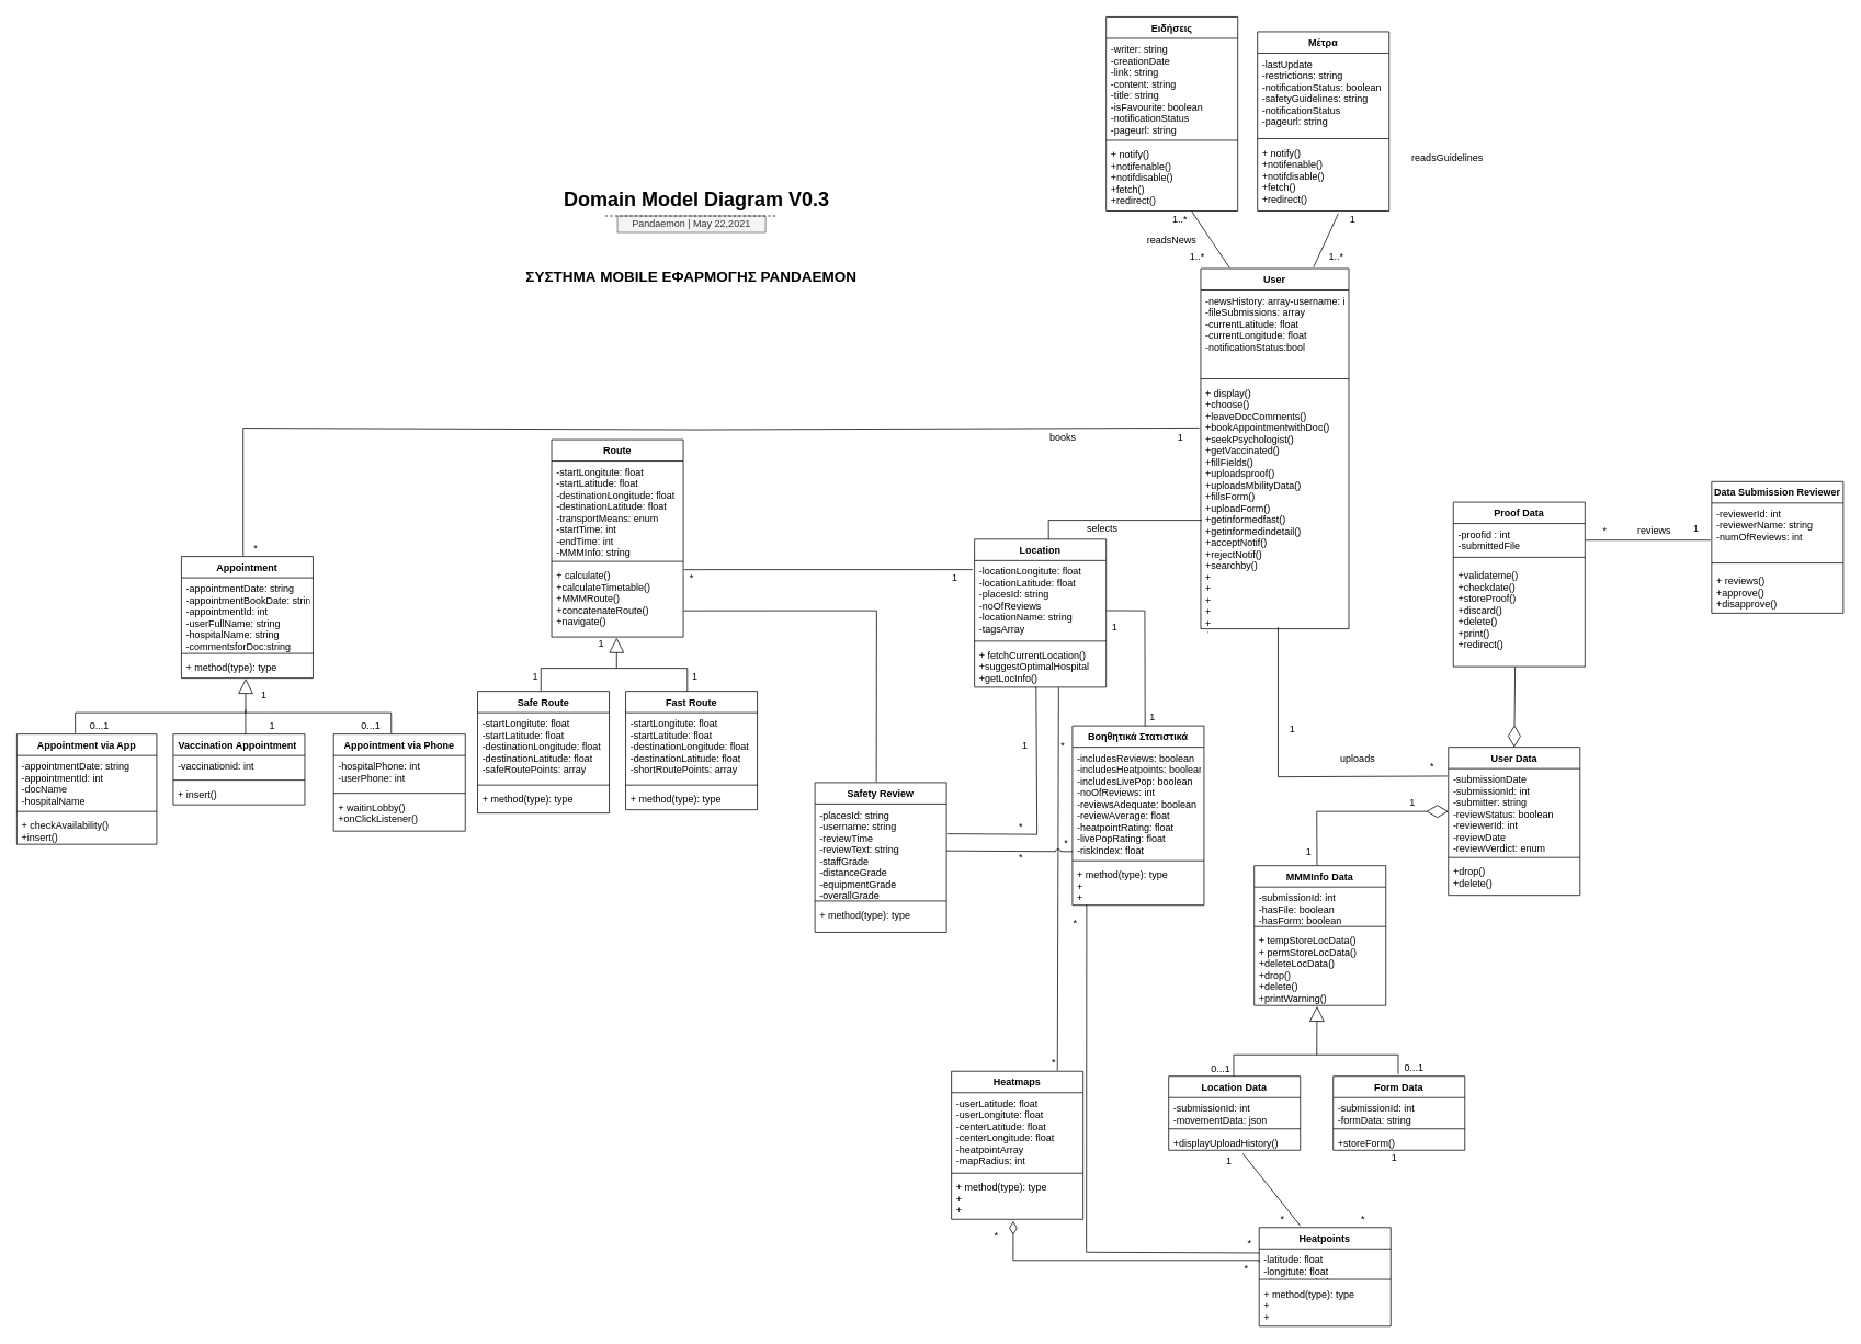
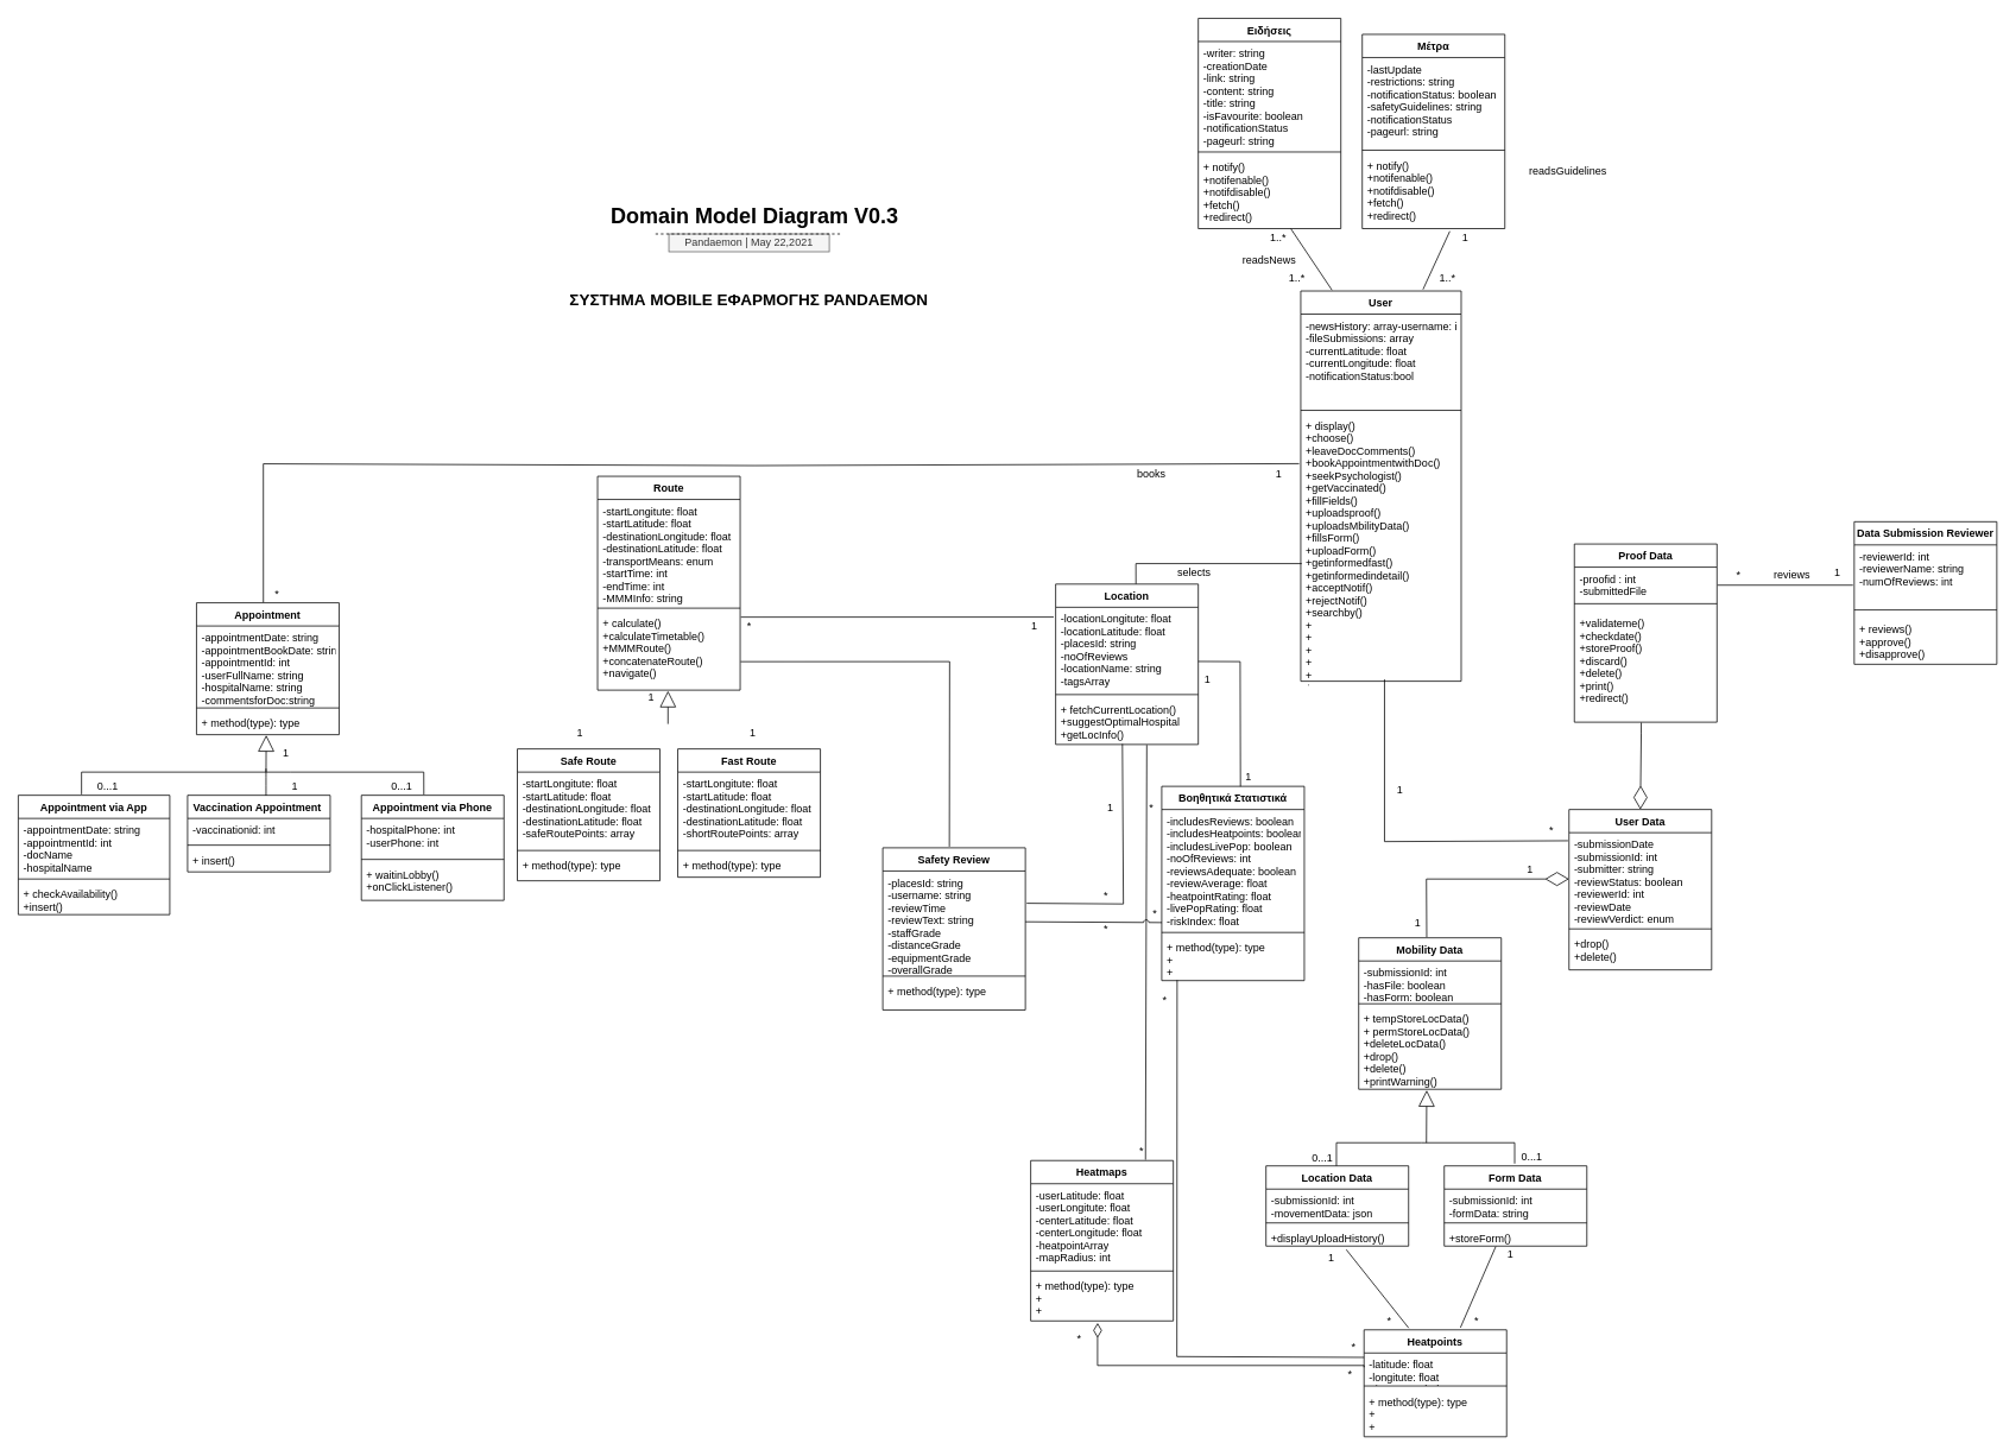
- <mxCell id="18" value="" style="endArrow=none;html=1;entryX=0.469;entryY=0.012;entryDx=0;entryDy=0;rounded=0;entryPerimeter=0;exitX=0.481;exitY=-0.005;exitDx=0;exitDy=0;exitPerimeter=0;" parent="1" source="102" target="106" edge="1"><mxGeometry width="50" height="50" relative="1" as="geometry"><mxPoint x="657" y="832" as="sourcePoint" /><mxPoint x="842" y="812" as="targetPoint" /><Array as="points"><mxPoint x="657" y="812" /><mxPoint x="750" y="812" /><mxPoint x="835" y="812" /></Array></mxGeometry></mxCell>
- <mxCell id="31" value="uploads" style="text;html=1;strokeColor=none;fillColor=none;align=center;verticalAlign=middle;whiteSpace=wrap;rounded=0;" parent="1" vertex="1"><mxGeometry x="1630" y="912" width="40" height="20" as="geometry" /></mxCell>
- <mxCell id="135" value="MMMInfo Data" style="swimlane;fontStyle=1;align=center;verticalAlign=top;childLayout=stackLayout;horizontal=1;startSize=26;horizontalStack=0;resizeParent=1;resizeParentMax=0;resizeLast=0;collapsible=1;marginBottom=0;strokeColor=#000000;" vertex="1" parent="1"><mxGeometry x="1524" y="1052" width="160" height="170" as="geometry" /></mxCell>
+ <mxCell id="135" value="Mobility Data" style="swimlane;fontStyle=1;align=center;verticalAlign=top;childLayout=stackLayout;horizontal=1;startSize=26;horizontalStack=0;resizeParent=1;resizeParentMax=0;resizeLast=0;collapsible=1;marginBottom=0;strokeColor=#000000;" vertex="1" parent="1"><mxGeometry x="1524" y="1052" width="160" height="170" as="geometry" /></mxCell>
+ <mxCell id="22" value="" style="endArrow=none;html=1;entryX=0.361;entryY=1.025;entryDx=0;entryDy=0;entryPerimeter=0;exitX=0.676;exitY=-0.021;exitDx=0;exitDy=0;exitPerimeter=0;" parent="1" source="147" target="142" edge="1"><mxGeometry width="50" height="50" relative="1" as="geometry"><mxPoint x="1638" y="1492" as="sourcePoint" /><mxPoint x="1680" y="1412" as="targetPoint" /></mxGeometry></mxCell>
